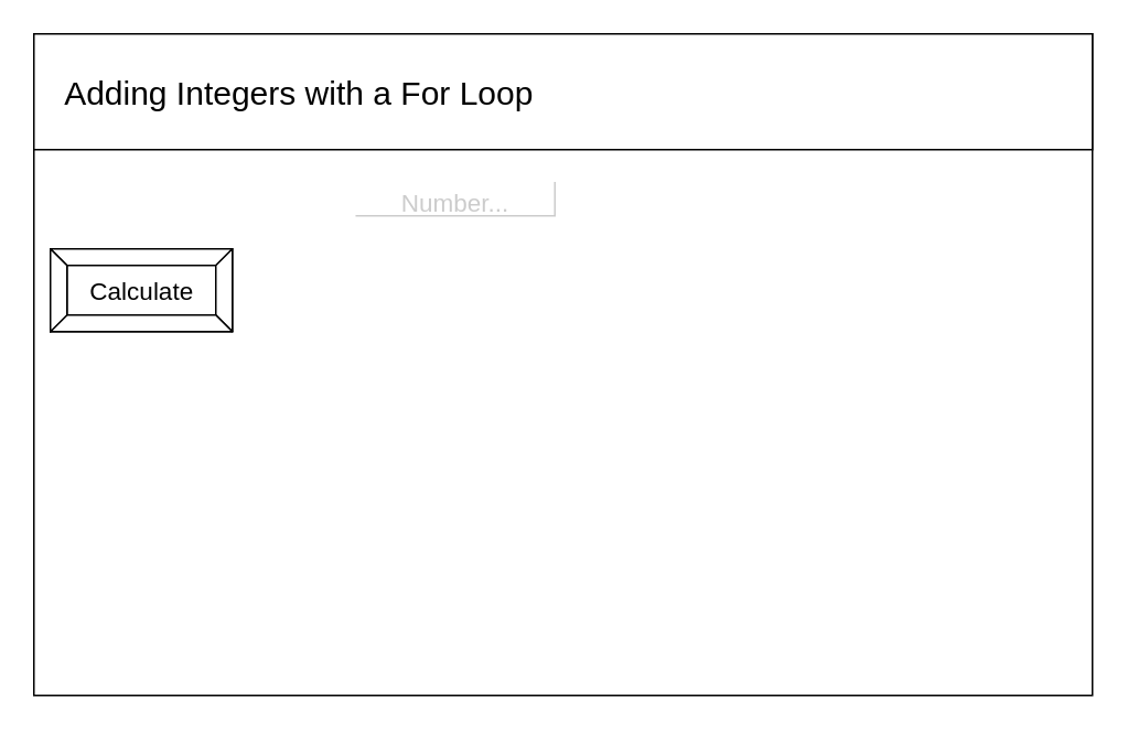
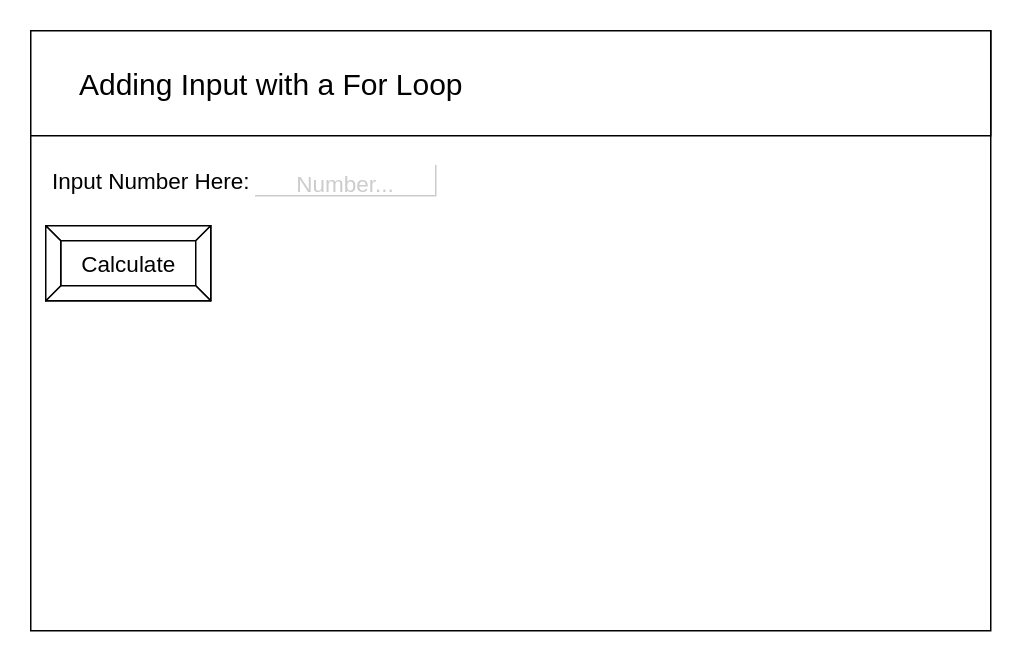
- <mxCell id="7" value="&lt;font color=&quot;#000000&quot; style=&quot;font-size: 20px&quot;&gt;Adding Integers with a For Loop&lt;/font&gt;" style="text;html=1;align=center;verticalAlign=middle;resizable=0;points=[];autosize=1;strokeColor=none;fillColor=none;fontSize=15;fontColor=#B3B3B3;" parent="1" vertex="1"><mxGeometry x="30" y="40" width="300" height="30" as="geometry" /></mxCell>
+ <mxCell id="7" value="&lt;font color=&quot;#000000&quot; style=&quot;font-size: 20px&quot;&gt;Adding Input with a For Loop&lt;/font&gt;" style="text;html=1;align=center;verticalAlign=middle;resizable=0;points=[];autosize=1;strokeColor=none;fillColor=none;fontSize=15;fontColor=#B3B3B3;" parent="1" vertex="1"><mxGeometry x="30" y="40" width="300" height="30" as="geometry" /></mxCell>
+ <mxCell id="5" value="Input Number Here:" style="text;html=1;align=center;verticalAlign=middle;resizable=0;points=[];autosize=1;strokeColor=none;fillColor=none;fontSize=15;" parent="1" vertex="1"><mxGeometry x="30" y="110" width="140" height="20" as="geometry" /></mxCell>
- <mxCell id="4" value="&lt;font style=&quot;font-size: 15px&quot; color=&quot;#cccccc&quot;&gt;Number...&lt;/font&gt;" style="shape=partialRectangle;whiteSpace=wrap;html=1;top=0;left=0;fillColor=none;fontSize=20;strokeColor=#CCCCCC;" parent="1" vertex="1"><mxGeometry x="215" y="110" width="120" height="20" as="geometry" /></mxCell>
+ <mxCell id="4" value="&lt;font style=&quot;font-size: 15px&quot; color=&quot;#cccccc&quot;&gt;Number...&lt;/font&gt;" style="shape=partialRectangle;whiteSpace=wrap;html=1;top=0;left=0;fillColor=none;fontSize=20;strokeColor=#CCCCCC;" parent="1" vertex="1"><mxGeometry x="170" y="110" width="120" height="20" as="geometry" /></mxCell>
